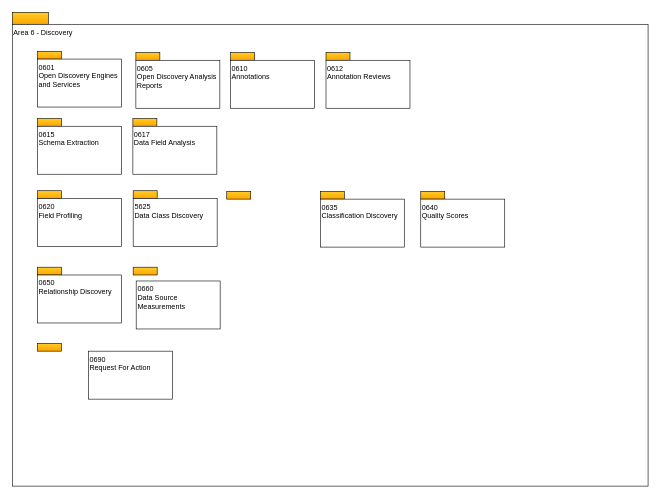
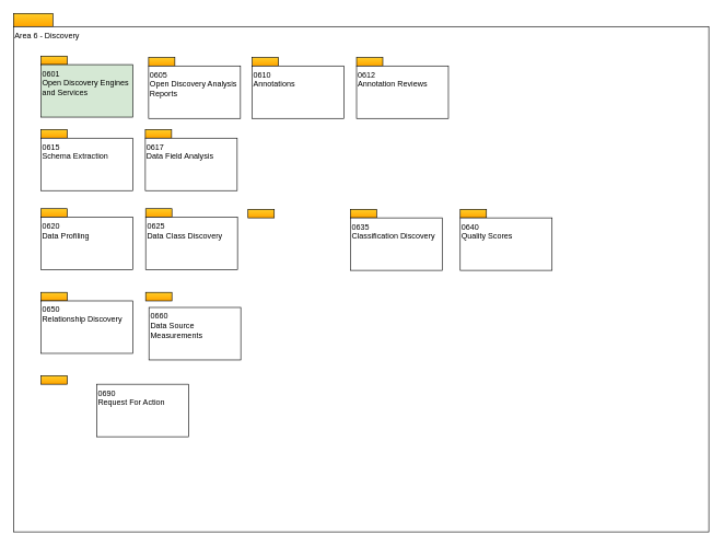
- <mxCell id="5" value="0601&lt;br&gt;Open Discovery Engines and Services" style="rounded=0;whiteSpace=wrap;html=1;align=left;verticalAlign=top;" parent="1" vertex="1"><mxGeometry x="62" y="98" width="140" height="80" as="geometry" /></mxCell>
+ <mxCell id="5" value="0601&lt;br&gt;Open Discovery Engines and Services" style="rounded=0;whiteSpace=wrap;html=1;align=left;verticalAlign=top;fillColor=#d5e8d4;" parent="1" vertex="1"><mxGeometry x="62" y="98" width="140" height="80" as="geometry" /></mxCell>
- <mxCell id="15" value="0620&lt;br&gt;Field Profiling&lt;br&gt;" style="rounded=0;whiteSpace=wrap;html=1;align=left;verticalAlign=top;" parent="1" vertex="1"><mxGeometry x="62" y="330.5" width="140" height="80" as="geometry" /></mxCell>
+ <mxCell id="15" value="0620&lt;br&gt;Data Profiling&lt;br&gt;" style="rounded=0;whiteSpace=wrap;html=1;align=left;verticalAlign=top;" parent="1" vertex="1"><mxGeometry x="62" y="330.5" width="140" height="80" as="geometry" /></mxCell>
- <mxCell id="17" value="5625&lt;br&gt;Data Class Discovery&lt;br&gt;" style="rounded=0;whiteSpace=wrap;html=1;align=left;verticalAlign=top;" parent="1" vertex="1"><mxGeometry x="221.5" y="330.5" width="140" height="80" as="geometry" /></mxCell>
+ <mxCell id="17" value="0625&lt;br&gt;Data Class Discovery&lt;br&gt;" style="rounded=0;whiteSpace=wrap;html=1;align=left;verticalAlign=top;" parent="1" vertex="1"><mxGeometry x="221.5" y="330.5" width="140" height="80" as="geometry" /></mxCell>
